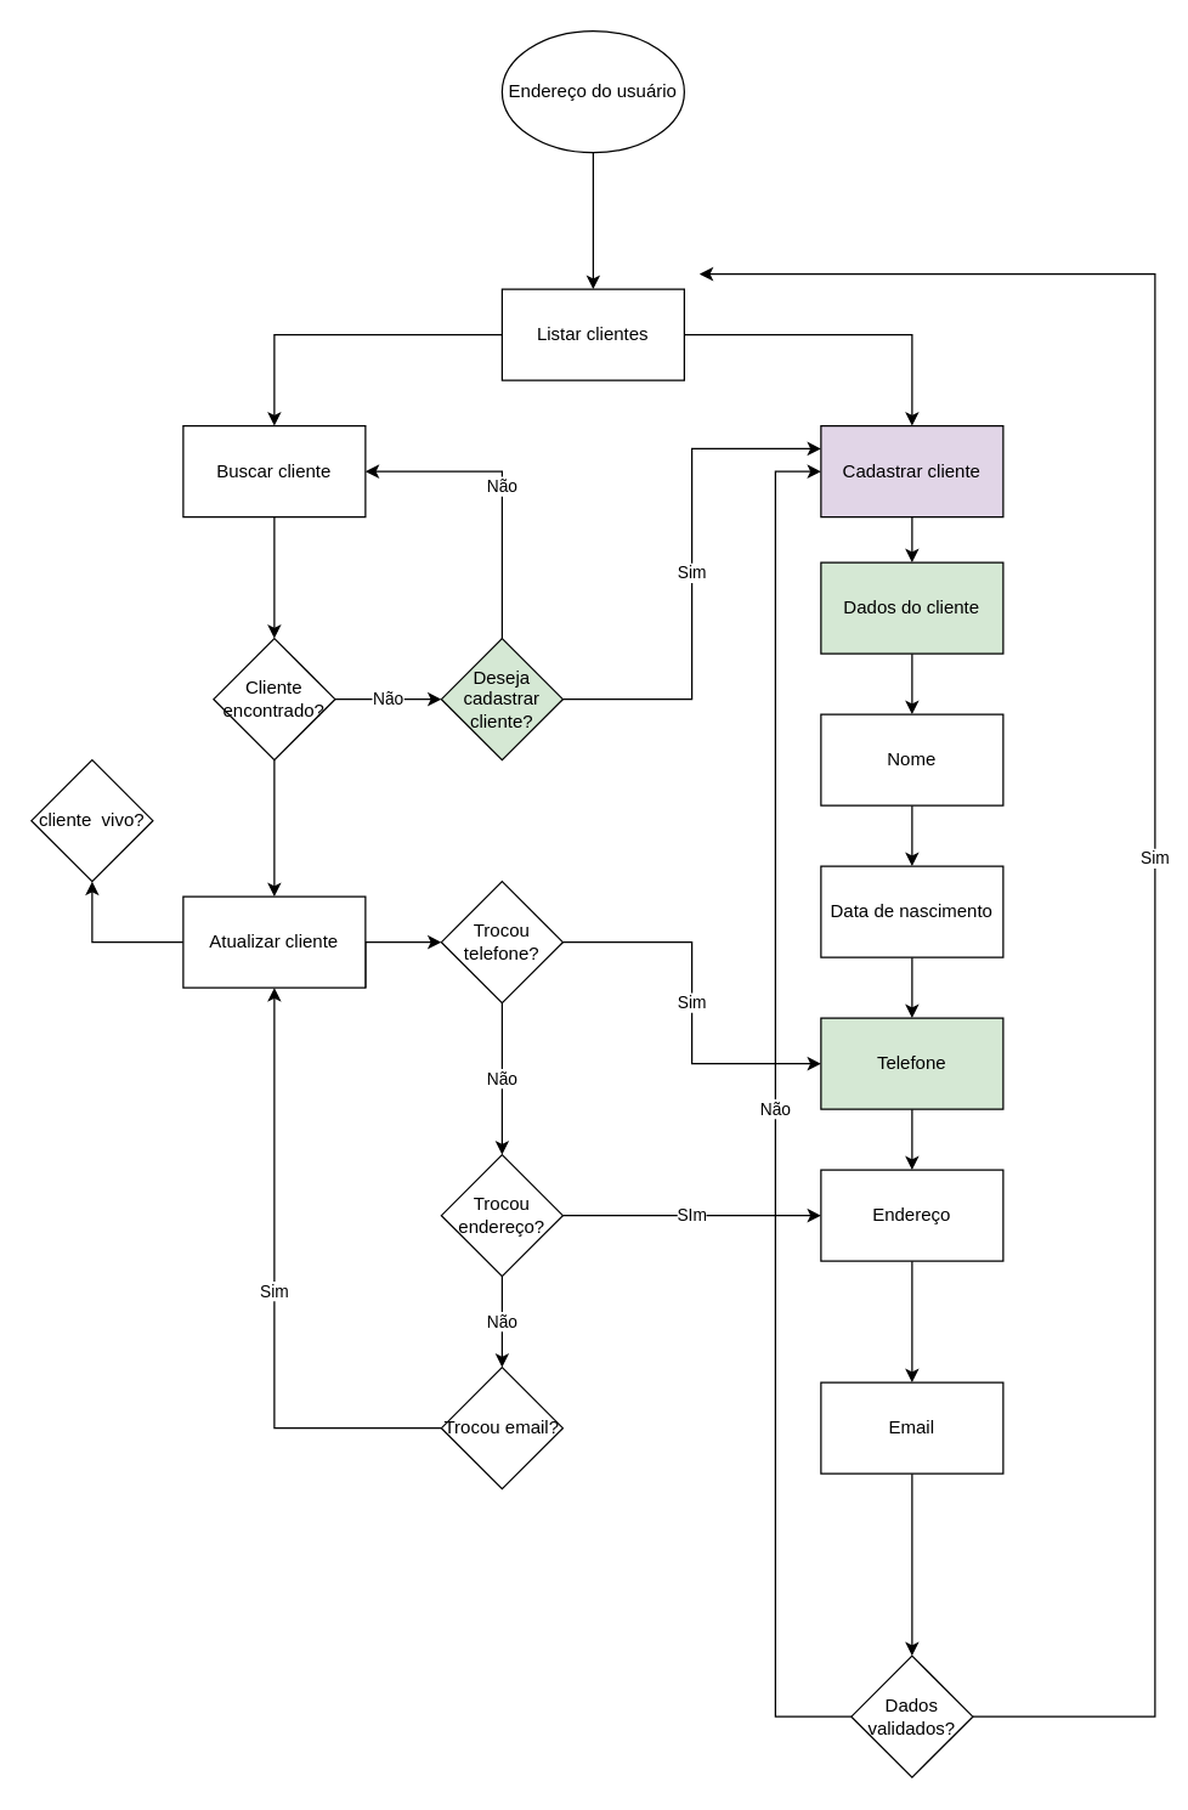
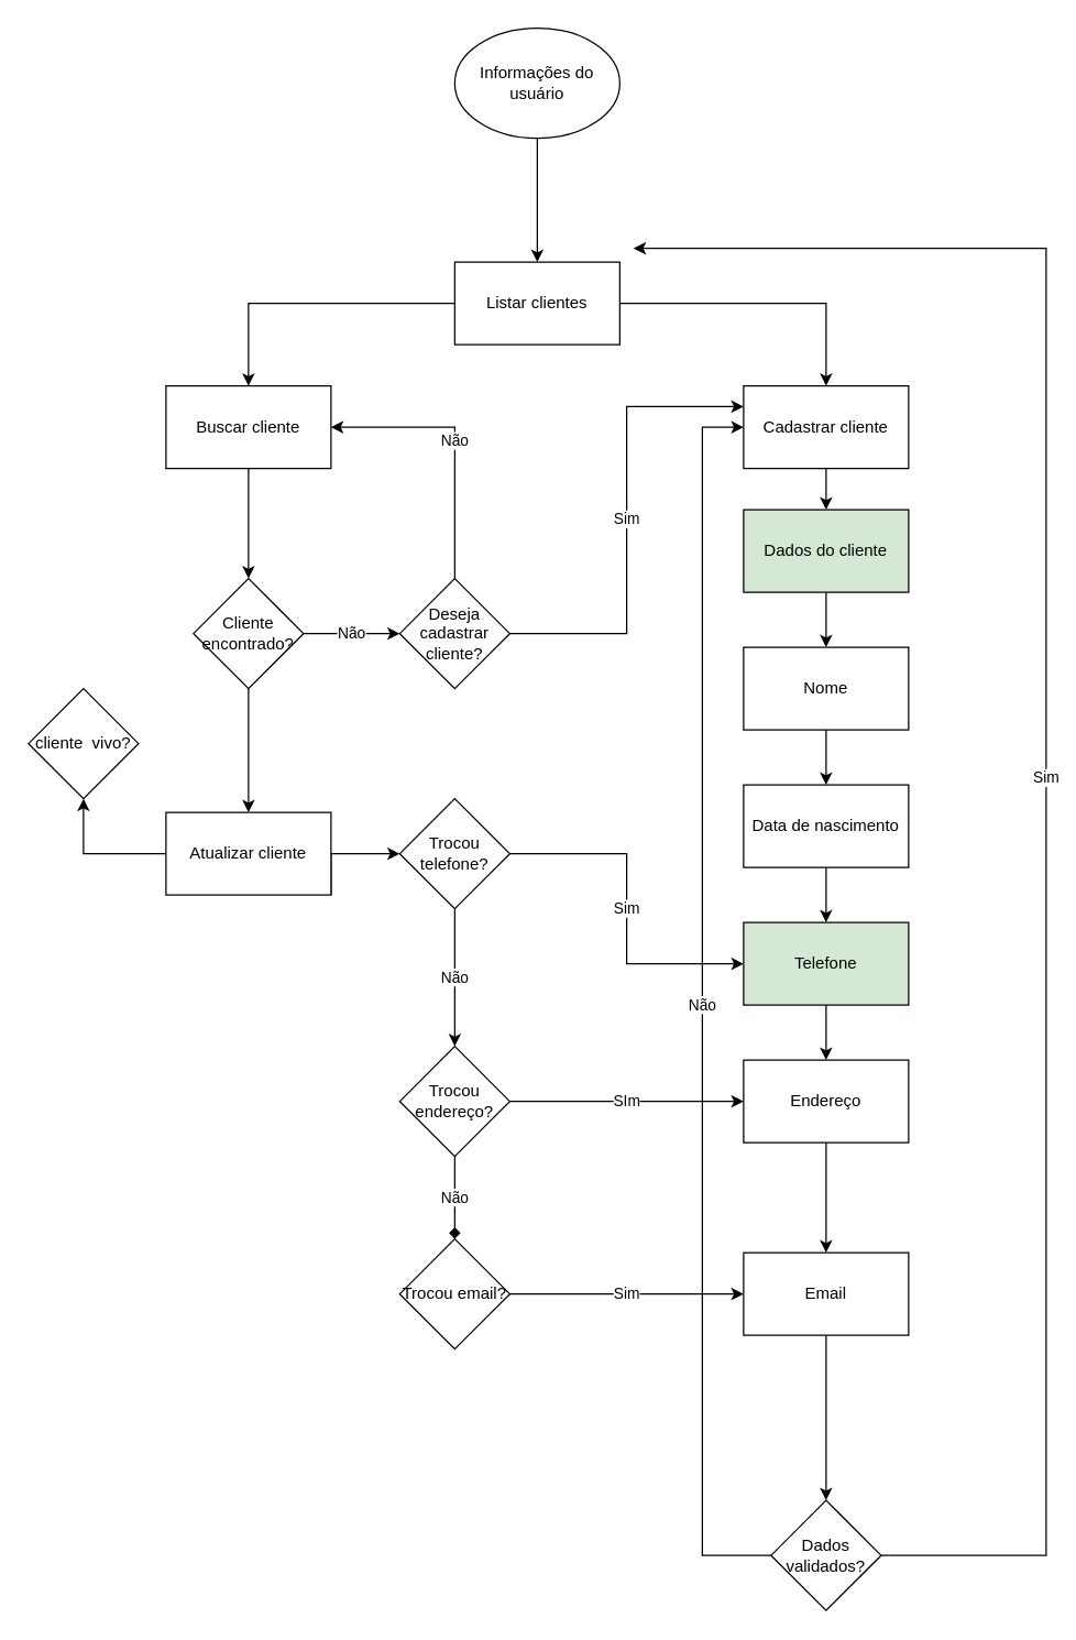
- <mxCell id="3" value="Endereço do usuário" style="ellipse;whiteSpace=wrap;html=1;" vertex="1" parent="1"><mxGeometry x="330" y="20" width="120" height="80" as="geometry" /></mxCell>
+ <mxCell id="3" value="Informações do usuário" style="ellipse;whiteSpace=wrap;html=1;" vertex="1" parent="1"><mxGeometry x="330" y="20" width="120" height="80" as="geometry" /></mxCell>
- <mxCell id="5" value="Cadastrar cliente" style="rounded=0;whiteSpace=wrap;html=1;fillColor=#e1d5e7;" vertex="1" parent="1"><mxGeometry x="540" y="280" width="120" height="60" as="geometry" /></mxCell>
+ <mxCell id="5" value="Cadastrar cliente" style="rounded=0;whiteSpace=wrap;html=1;" vertex="1" parent="1"><mxGeometry x="540" y="280" width="120" height="60" as="geometry" /></mxCell>
- <mxCell id="29" value="Deseja cadastrar cliente?" style="rhombus;whiteSpace=wrap;html=1;fillColor=#d5e8d4;" vertex="1" parent="1"><mxGeometry x="290" y="420" width="80" height="80" as="geometry" /></mxCell>
+ <mxCell id="29" value="Deseja cadastrar cliente?" style="rhombus;whiteSpace=wrap;html=1;" vertex="1" parent="1"><mxGeometry x="290" y="420" width="80" height="80" as="geometry" /></mxCell>
- <mxCell id="42" value="Sim" style="edgeStyle=orthogonalEdgeStyle;rounded=0;orthogonalLoop=1;jettySize=auto;html=1;" edge="1" parent="1" source="43" target="32"><mxGeometry relative="1" as="geometry" /></mxCell>
+ <mxCell id="42" value="Sim" style="edgeStyle=orthogonalEdgeStyle;rounded=0;orthogonalLoop=1;jettySize=auto;html=1;entryX=0;entryY=0.5;entryDx=0;entryDy=0;" edge="1" parent="1" source="43" target="34"><mxGeometry relative="1" as="geometry" /></mxCell>
- <mxCell id="39" value="Não" style="edgeStyle=orthogonalEdgeStyle;rounded=0;orthogonalLoop=1;jettySize=auto;html=1;" edge="1" parent="1" source="41" target="43"><mxGeometry relative="1" as="geometry" /></mxCell>
+ <mxCell id="39" value="Não" style="edgeStyle=orthogonalEdgeStyle;rounded=0;orthogonalLoop=1;jettySize=auto;html=1;endArrow=diamond;" edge="1" parent="1" source="41" target="43"><mxGeometry relative="1" as="geometry" /></mxCell>
